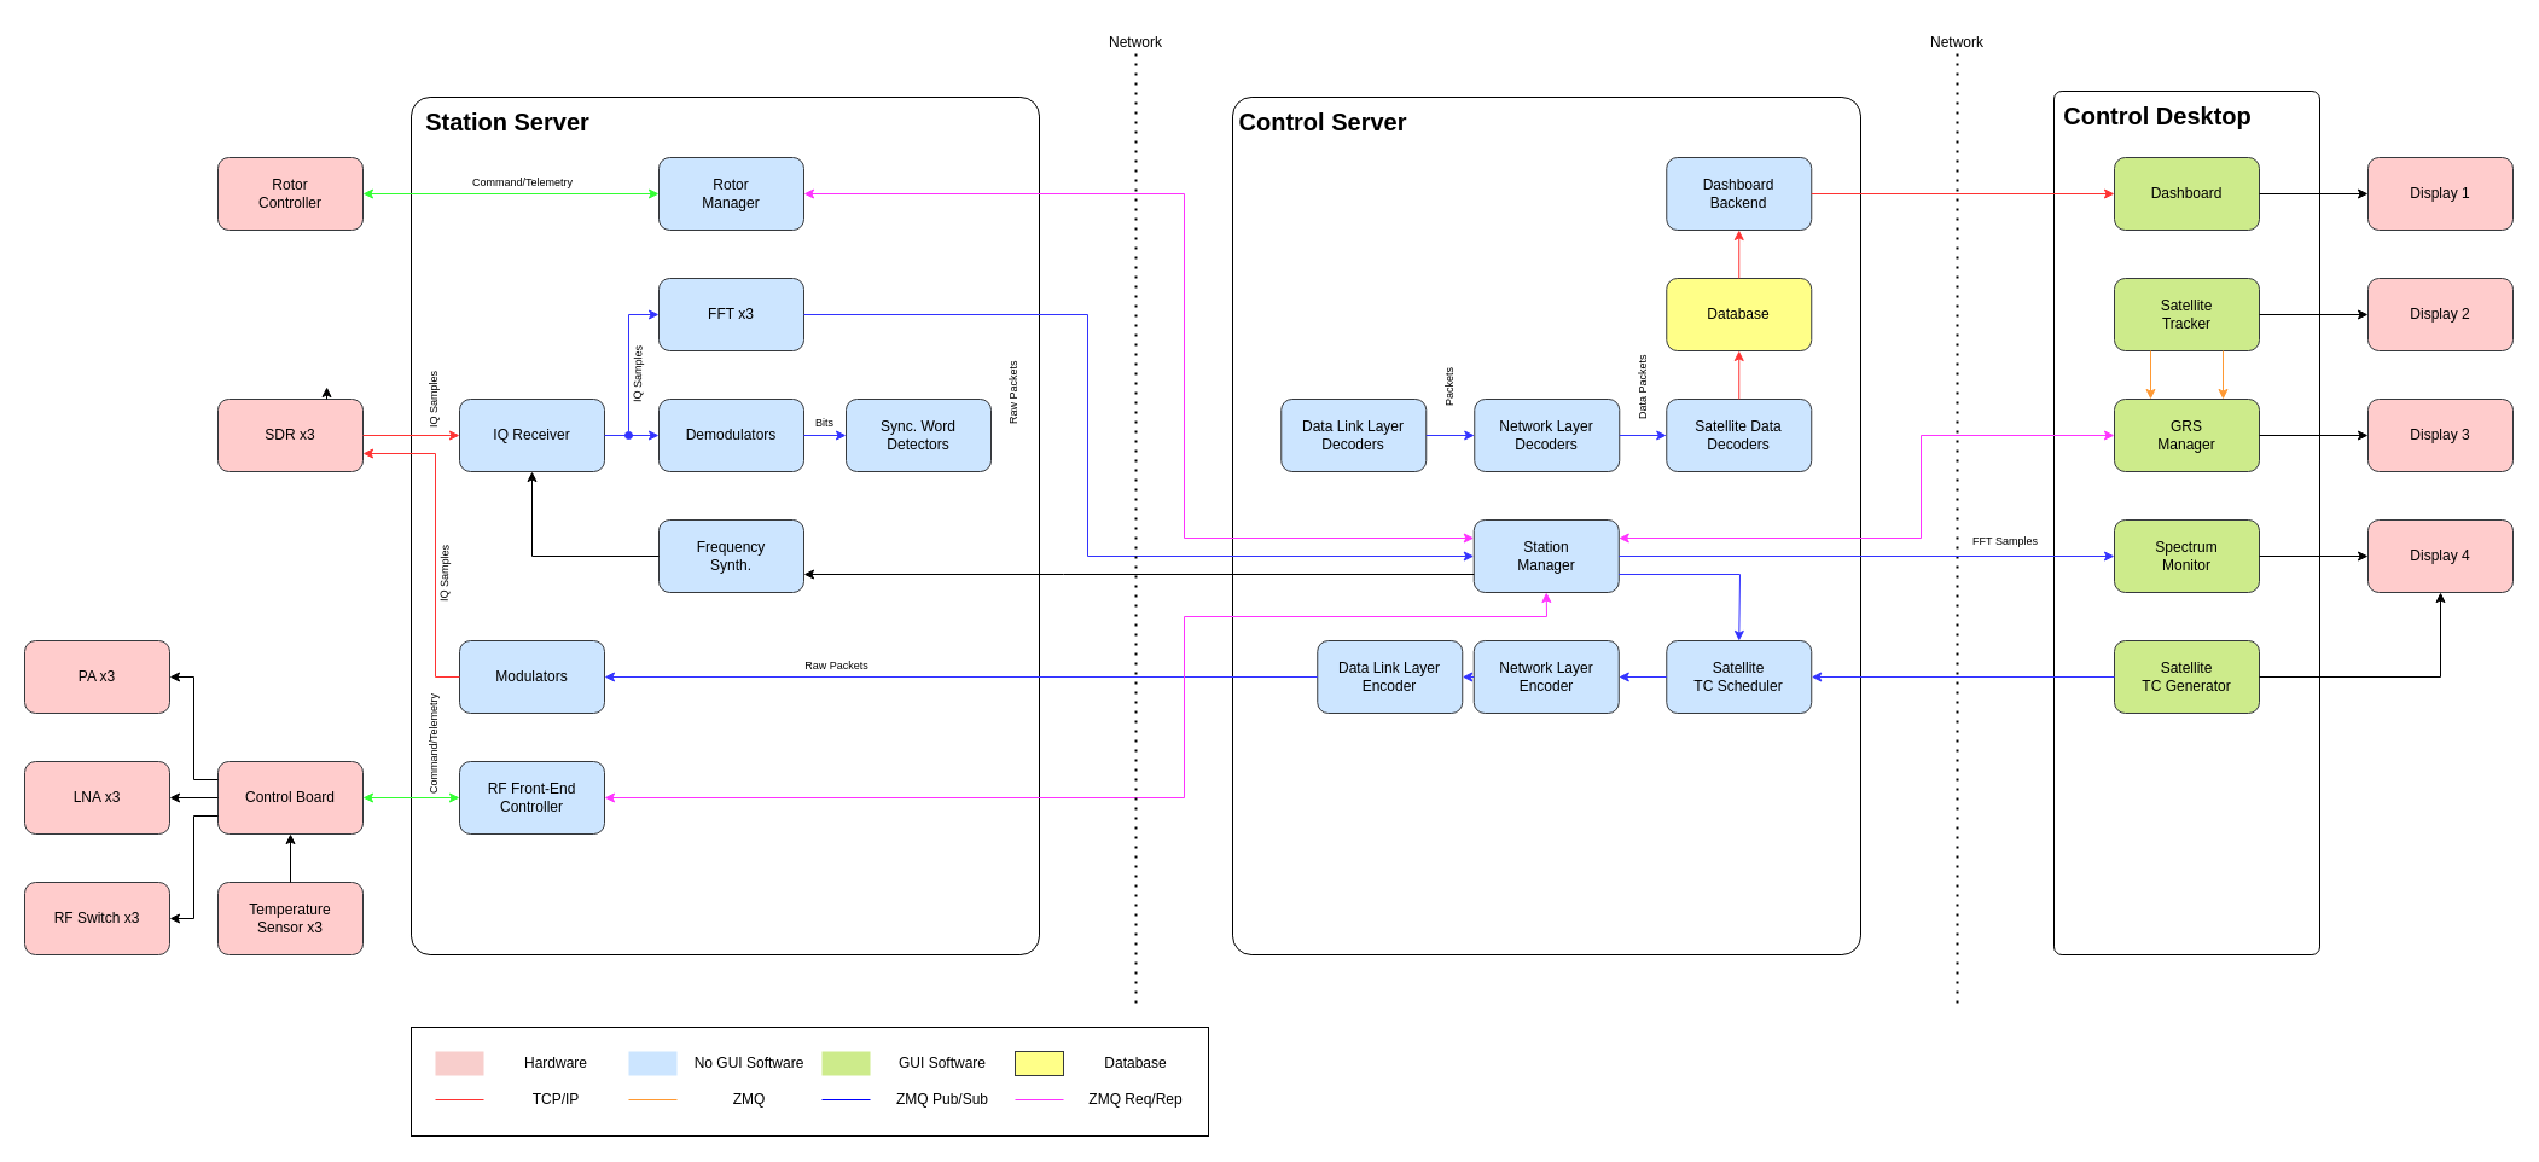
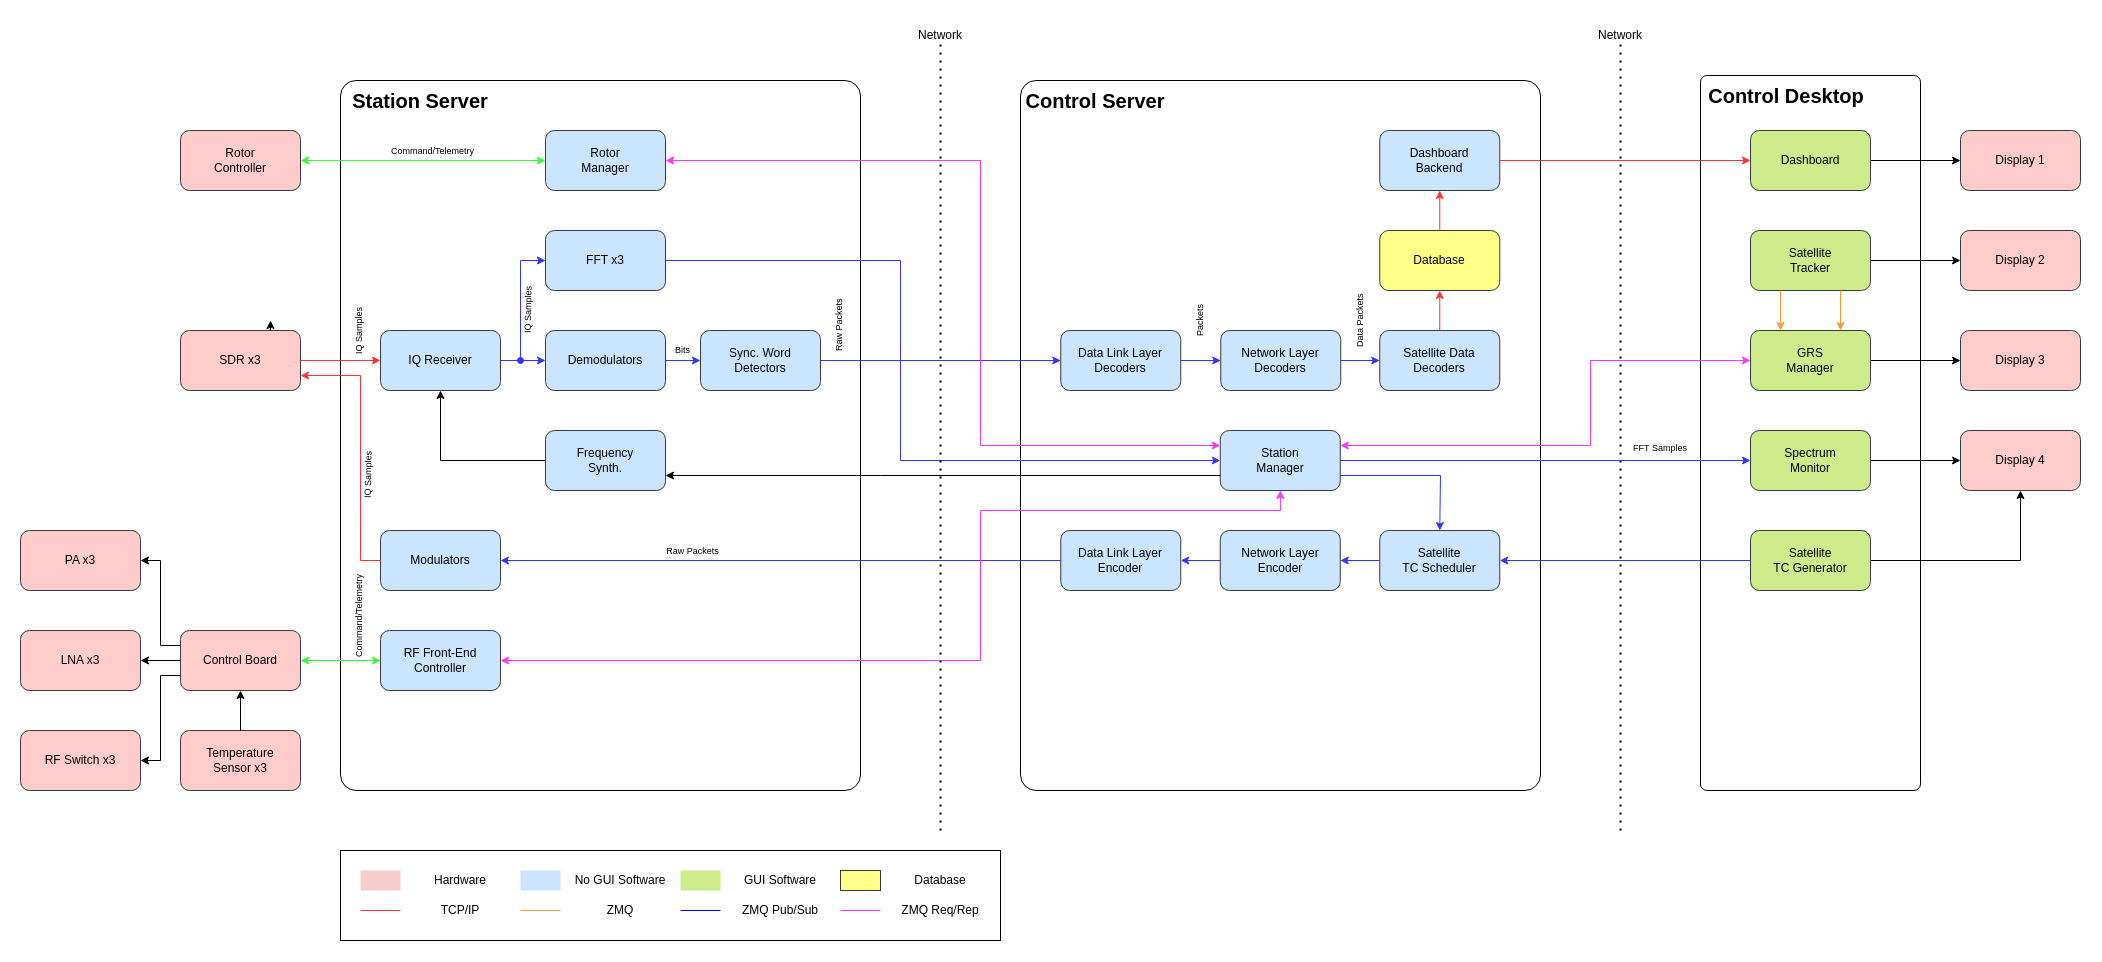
+ <mxCell id="40" value="" style="endArrow=classic;html=1;rounded=0;exitX=1;exitY=0.5;exitDx=0;exitDy=0;entryX=0;entryY=0.5;entryDx=0;entryDy=0;strokeColor=#3333FF;" parent="1" source="22" target="28" edge="1"><mxGeometry width="50" height="50" relative="1" as="geometry"><mxPoint x="960" y="360" as="sourcePoint" /><mxPoint x="1010" y="310" as="targetPoint" /></mxGeometry></mxCell>
- <mxCell id="35" value="Data Link Layer&lt;div&gt;Encoder&lt;/div&gt;" style="rounded=1;whiteSpace=wrap;html=1;fillColor=#cce5ff;strokeColor=#36393d;" parent="1" vertex="1"><mxGeometry x="1090.25" y="530" width="120" height="60" as="geometry" /></mxCell>
+ <mxCell id="35" value="Data Link Layer&lt;div&gt;Encoder&lt;/div&gt;" style="rounded=1;whiteSpace=wrap;html=1;fillColor=#cce5ff;strokeColor=#36393d;" parent="1" vertex="1"><mxGeometry x="1060.25" y="530" width="120" height="60" as="geometry" /></mxCell>
